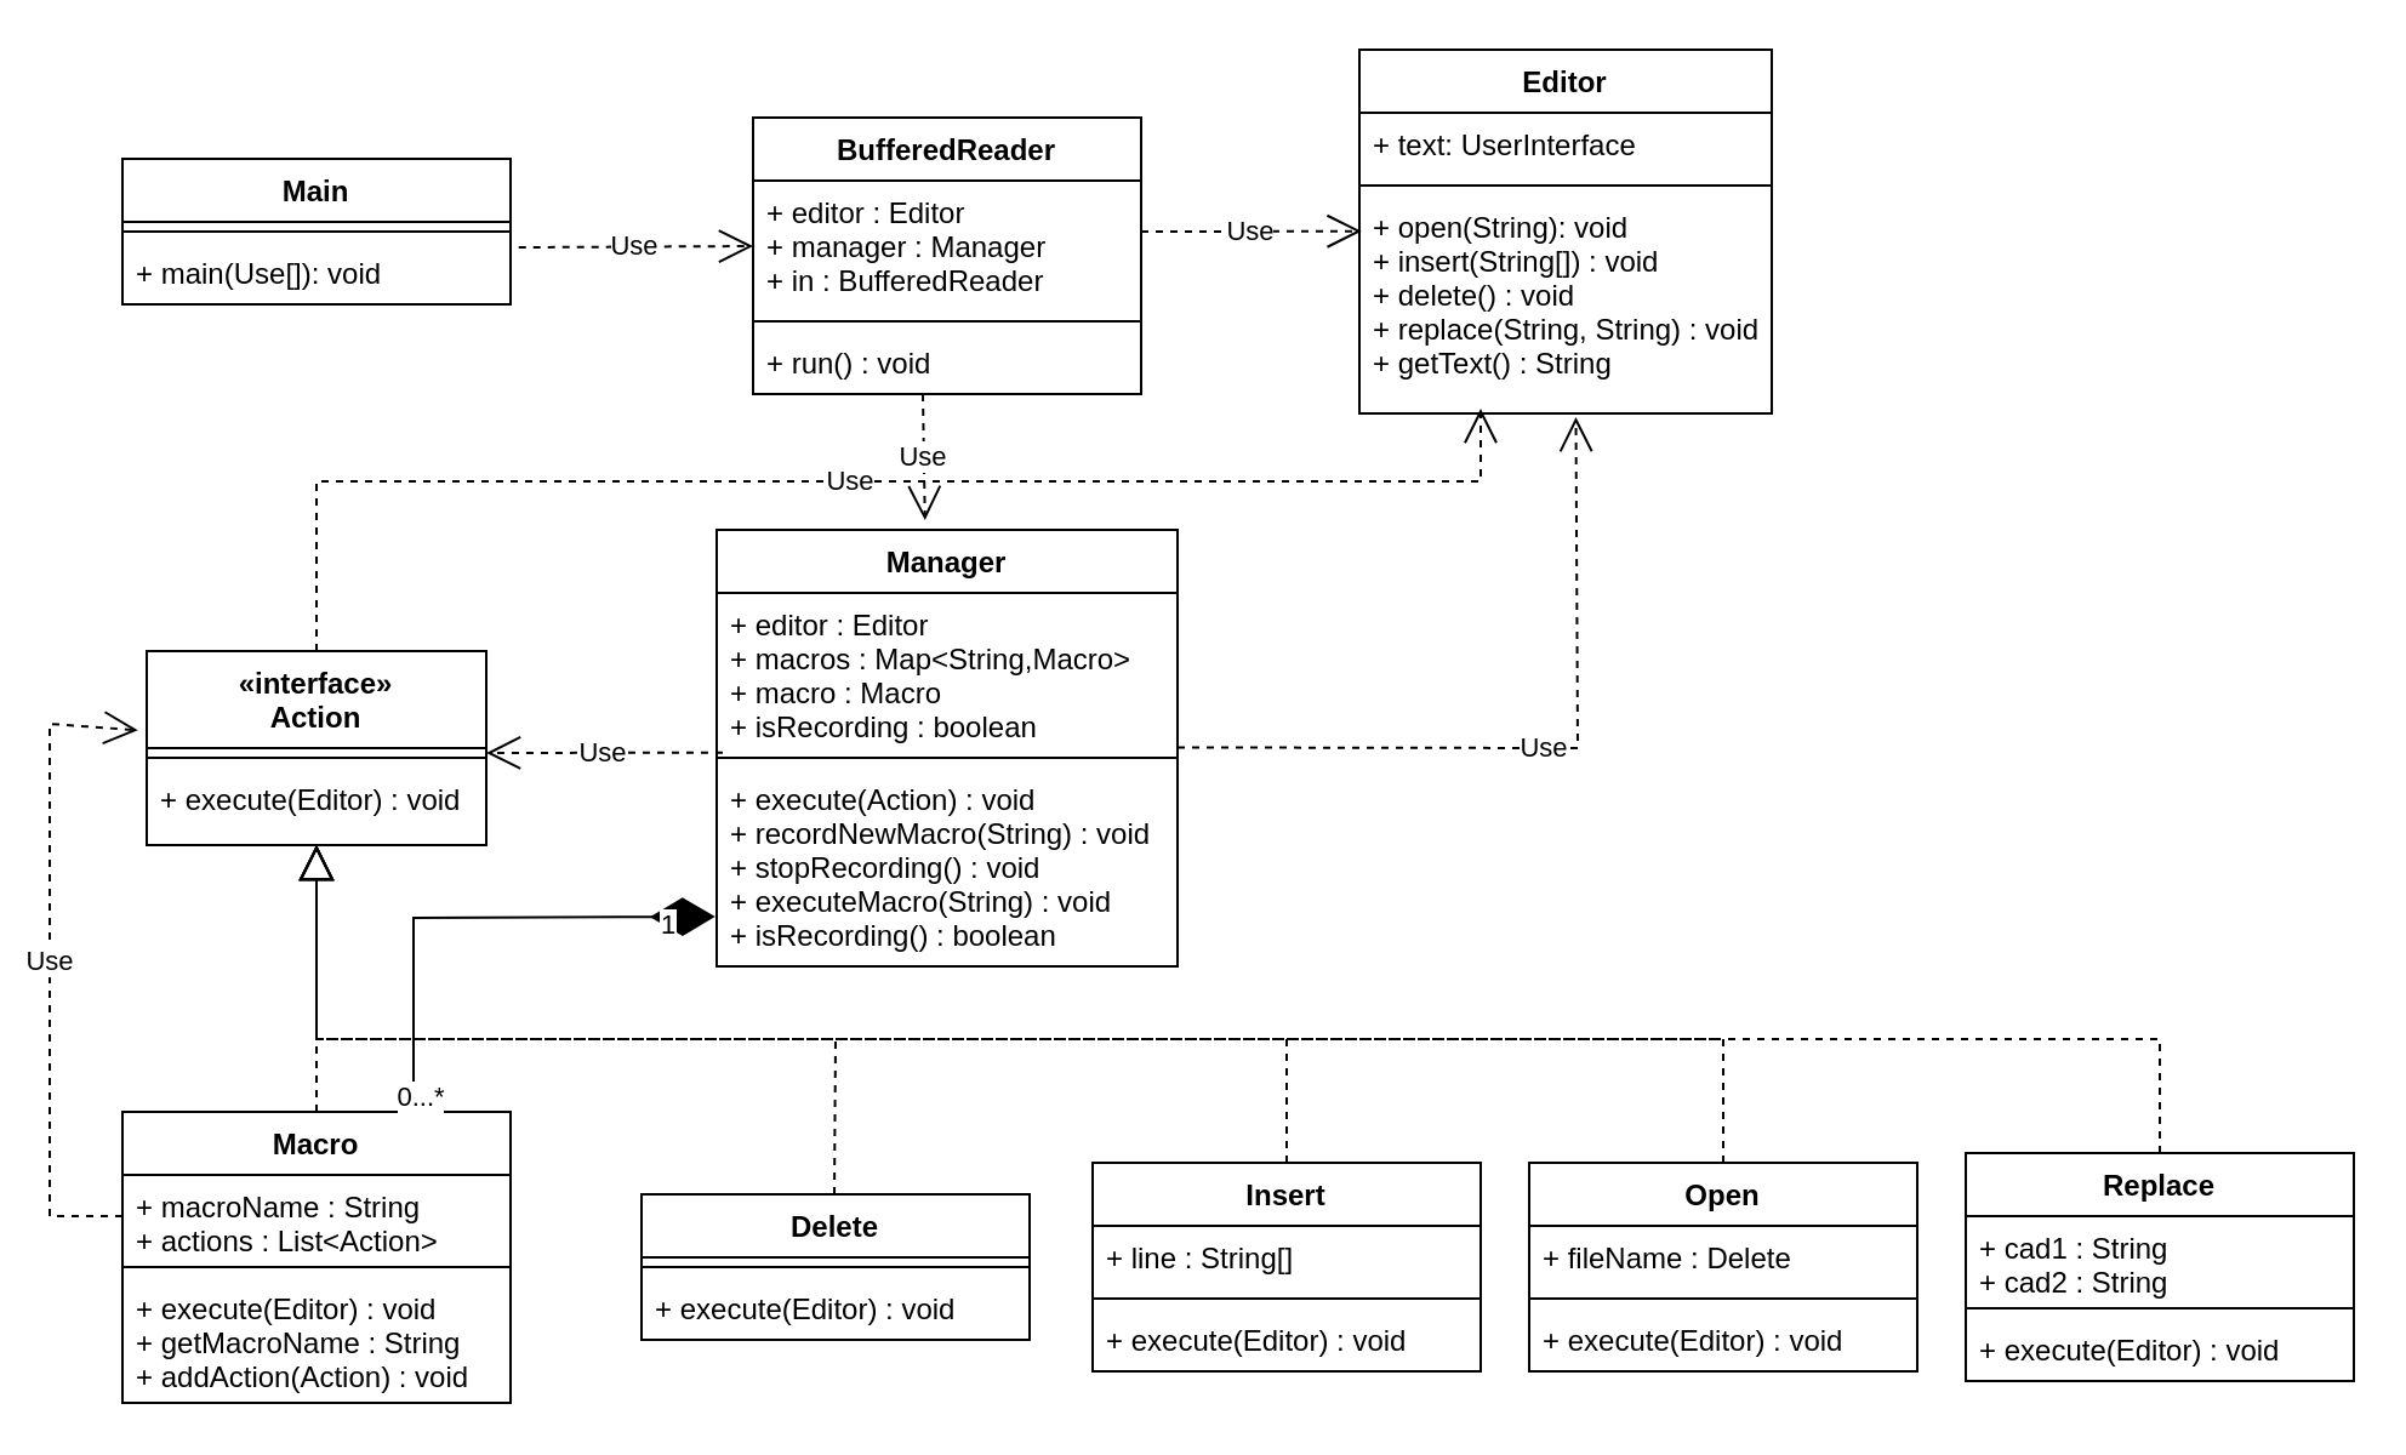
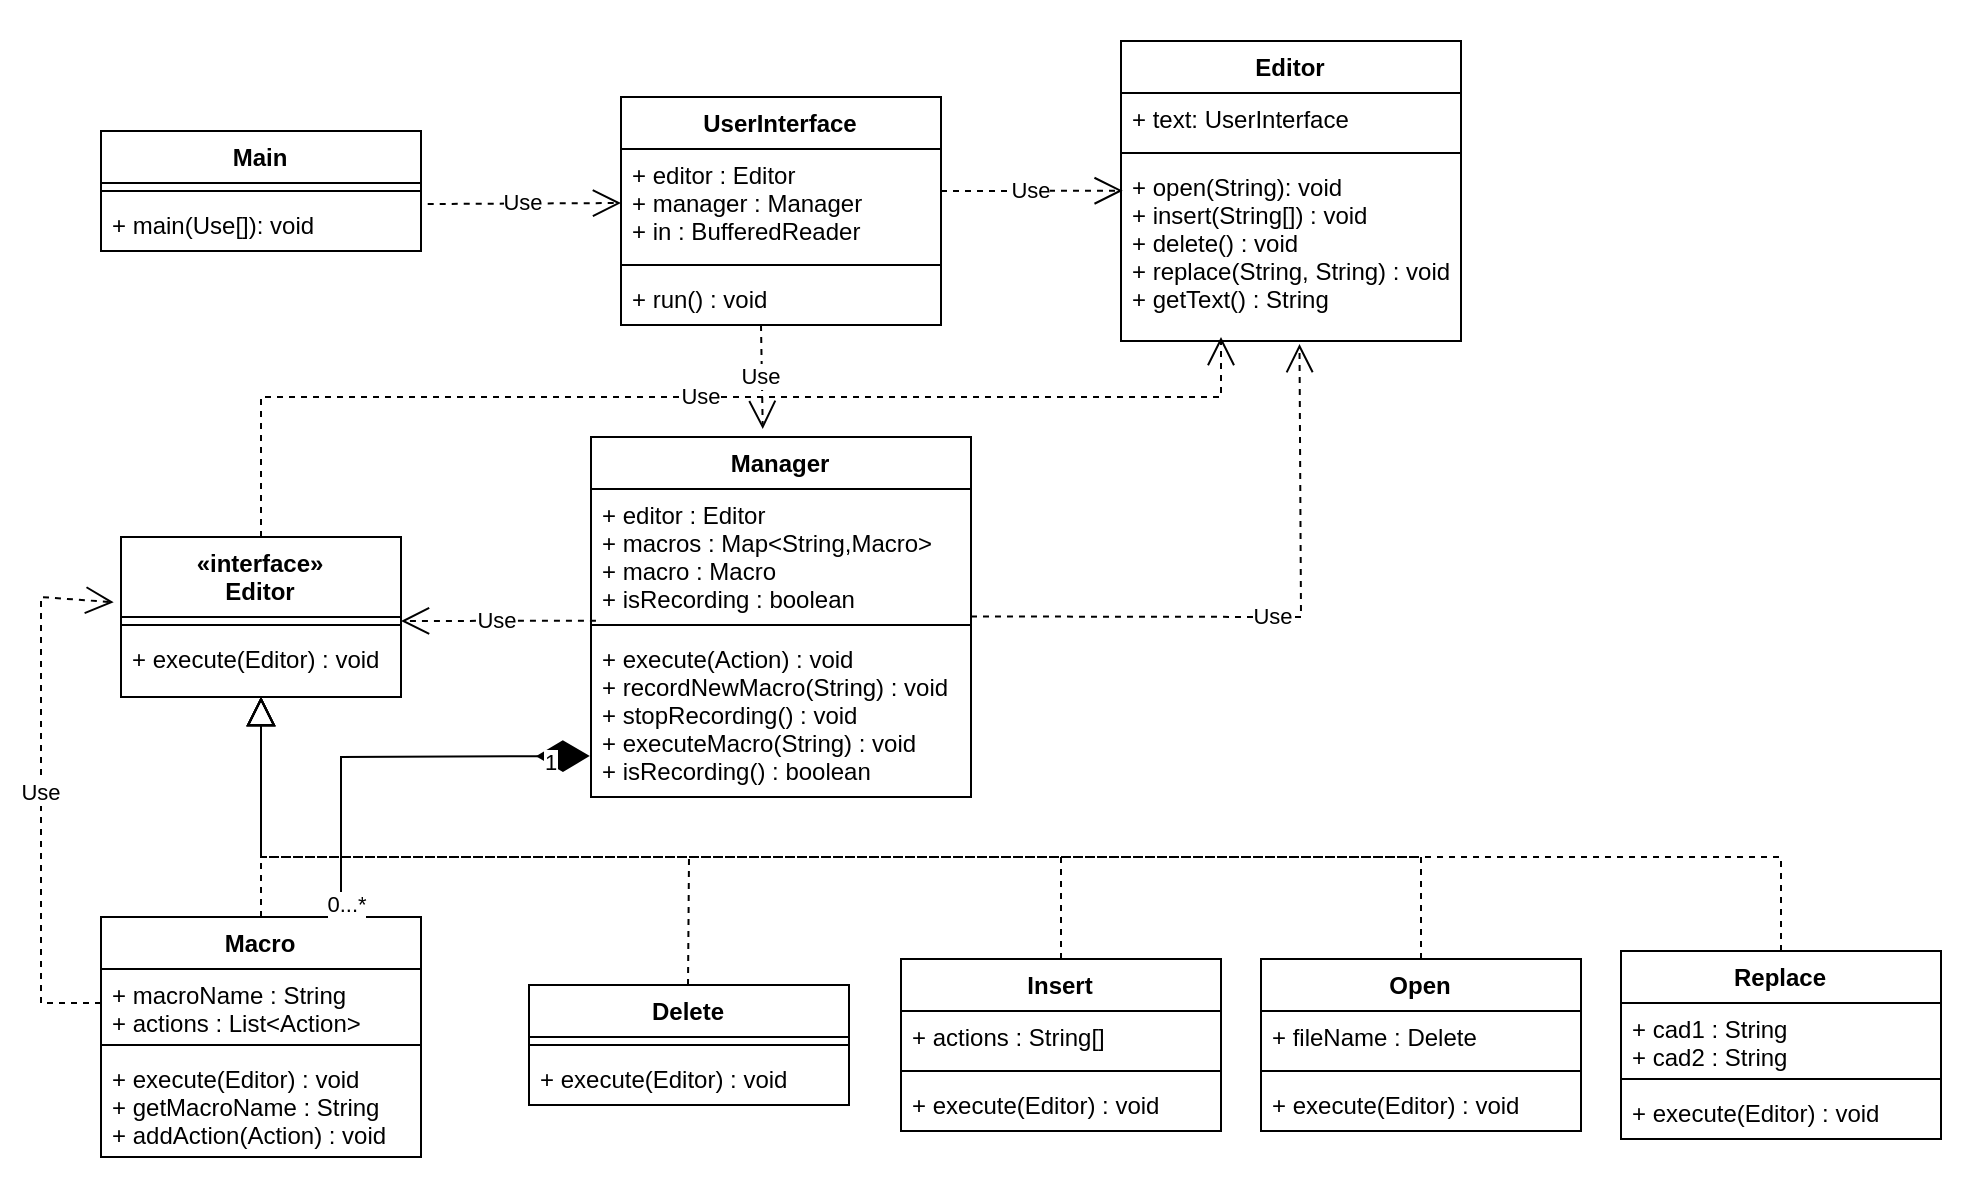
- <mxCell id="13" value="BufferedReader" style="swimlane;fontStyle=1;align=center;verticalAlign=top;childLayout=stackLayout;horizontal=1;startSize=26;horizontalStack=0;resizeParent=1;resizeParentMax=0;resizeLast=0;collapsible=1;marginBottom=0;" vertex="1" parent="1"><mxGeometry x="310" y="48" width="160" height="114" as="geometry" /></mxCell>
+ <mxCell id="13" value="UserInterface" style="swimlane;fontStyle=1;align=center;verticalAlign=top;childLayout=stackLayout;horizontal=1;startSize=26;horizontalStack=0;resizeParent=1;resizeParentMax=0;resizeLast=0;collapsible=1;marginBottom=0;" vertex="1" parent="1"><mxGeometry x="310" y="48" width="160" height="114" as="geometry" /></mxCell>
- <mxCell id="25" value="«interface»&#10;Action" style="swimlane;fontStyle=1;align=center;verticalAlign=top;childLayout=stackLayout;horizontal=1;startSize=40;horizontalStack=0;resizeParent=1;resizeParentMax=0;resizeLast=0;collapsible=1;marginBottom=0;" vertex="1" parent="1"><mxGeometry x="60" y="268" width="140" height="80" as="geometry" /></mxCell>
+ <mxCell id="25" value="«interface»&#10;Editor" style="swimlane;fontStyle=1;align=center;verticalAlign=top;childLayout=stackLayout;horizontal=1;startSize=40;horizontalStack=0;resizeParent=1;resizeParentMax=0;resizeLast=0;collapsible=1;marginBottom=0;" vertex="1" parent="1"><mxGeometry x="60" y="268" width="140" height="80" as="geometry" /></mxCell>
- <mxCell id="39" value="+ line : String[]" style="text;strokeColor=none;fillColor=none;align=left;verticalAlign=top;spacingLeft=4;spacingRight=4;overflow=hidden;rotatable=0;points=[[0,0.5],[1,0.5]];portConstraint=eastwest;" vertex="1" parent="38"><mxGeometry y="26" width="160" height="26" as="geometry" /></mxCell>
+ <mxCell id="39" value="+ actions : String[]" style="text;strokeColor=none;fillColor=none;align=left;verticalAlign=top;spacingLeft=4;spacingRight=4;overflow=hidden;rotatable=0;points=[[0,0.5],[1,0.5]];portConstraint=eastwest;" vertex="1" parent="38"><mxGeometry y="26" width="160" height="26" as="geometry" /></mxCell>
